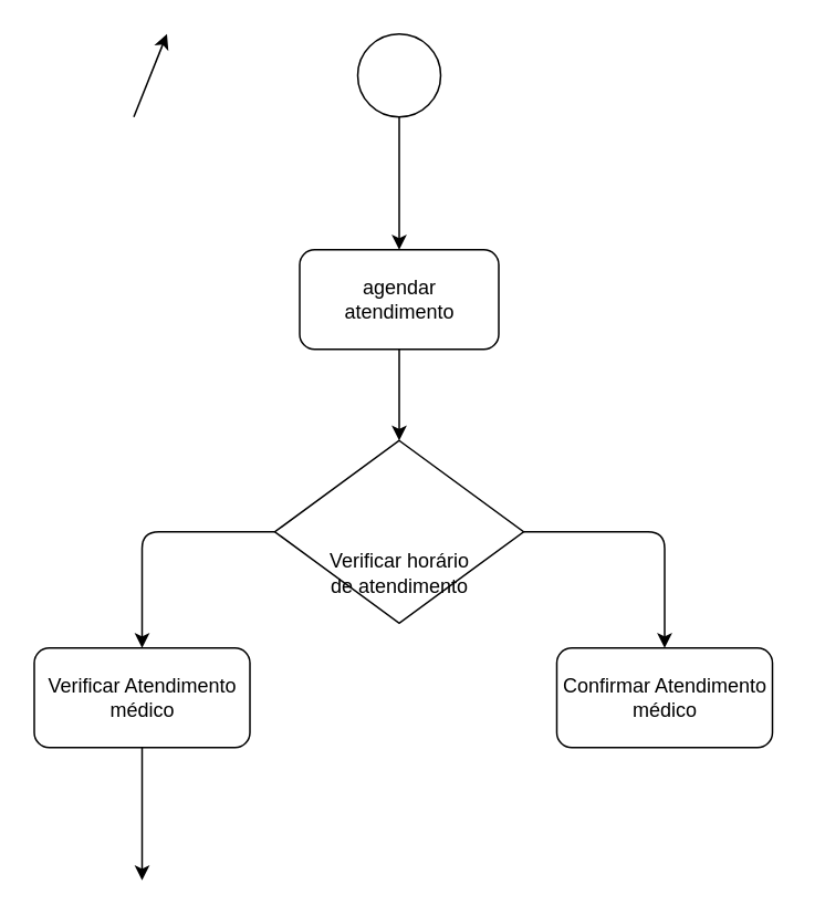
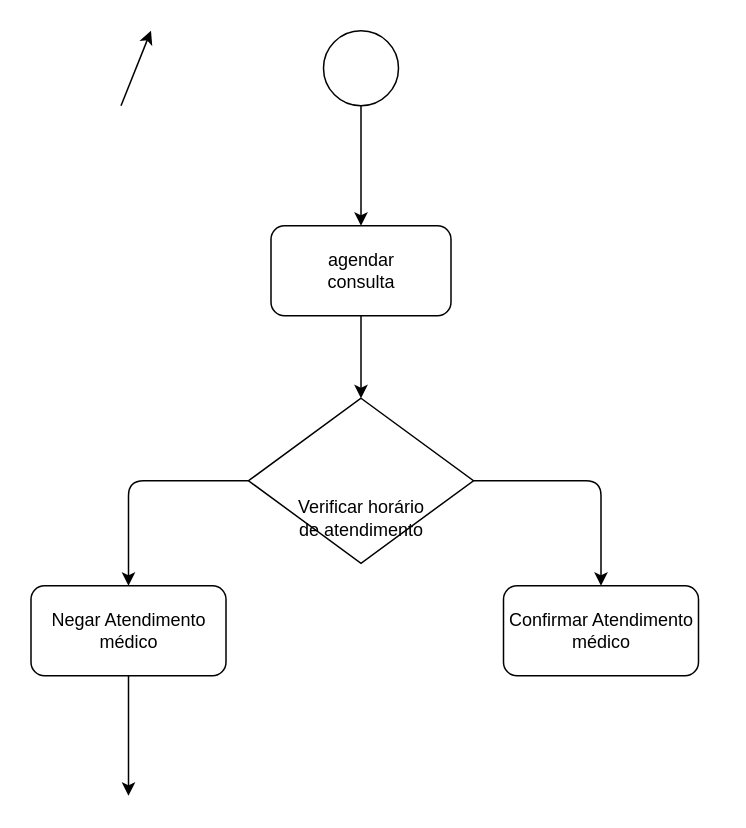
- <mxCell id="7" value="agendar&lt;br&gt;atendimento" style="text;html=1;align=center;verticalAlign=middle;resizable=0;points=[];autosize=1;strokeColor=none;fillColor=none;" vertex="1" parent="1"><mxGeometry x="205" y="160" width="70" height="40" as="geometry" /></mxCell>
+ <mxCell id="7" value="agendar&lt;br&gt;consulta" style="text;html=1;align=center;verticalAlign=middle;resizable=0;points=[];autosize=1;strokeColor=none;fillColor=none;" vertex="1" parent="1"><mxGeometry x="205" y="160" width="70" height="40" as="geometry" /></mxCell>
- <mxCell id="16" value="Verificar Atendimento&lt;br style=&quot;border-color: var(--border-color);&quot;&gt;médico" style="text;html=1;align=center;verticalAlign=middle;resizable=0;points=[];autosize=1;strokeColor=none;fillColor=none;" vertex="1" parent="1"><mxGeometry x="20" y="400" width="130" height="40" as="geometry" /></mxCell>
+ <mxCell id="16" value="Negar Atendimento&lt;br style=&quot;border-color: var(--border-color);&quot;&gt;médico" style="text;html=1;align=center;verticalAlign=middle;resizable=0;points=[];autosize=1;strokeColor=none;fillColor=none;" vertex="1" parent="1"><mxGeometry x="20" y="400" width="130" height="40" as="geometry" /></mxCell>
